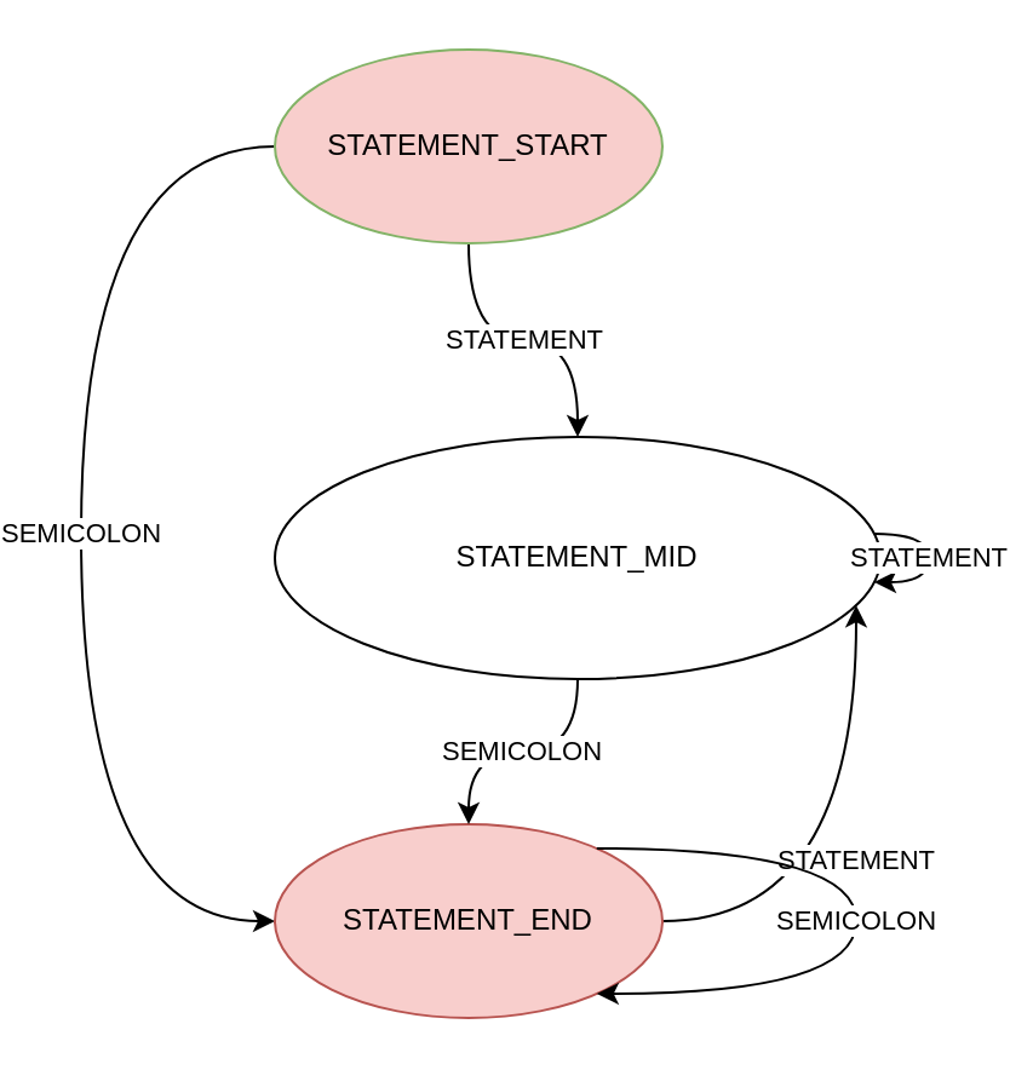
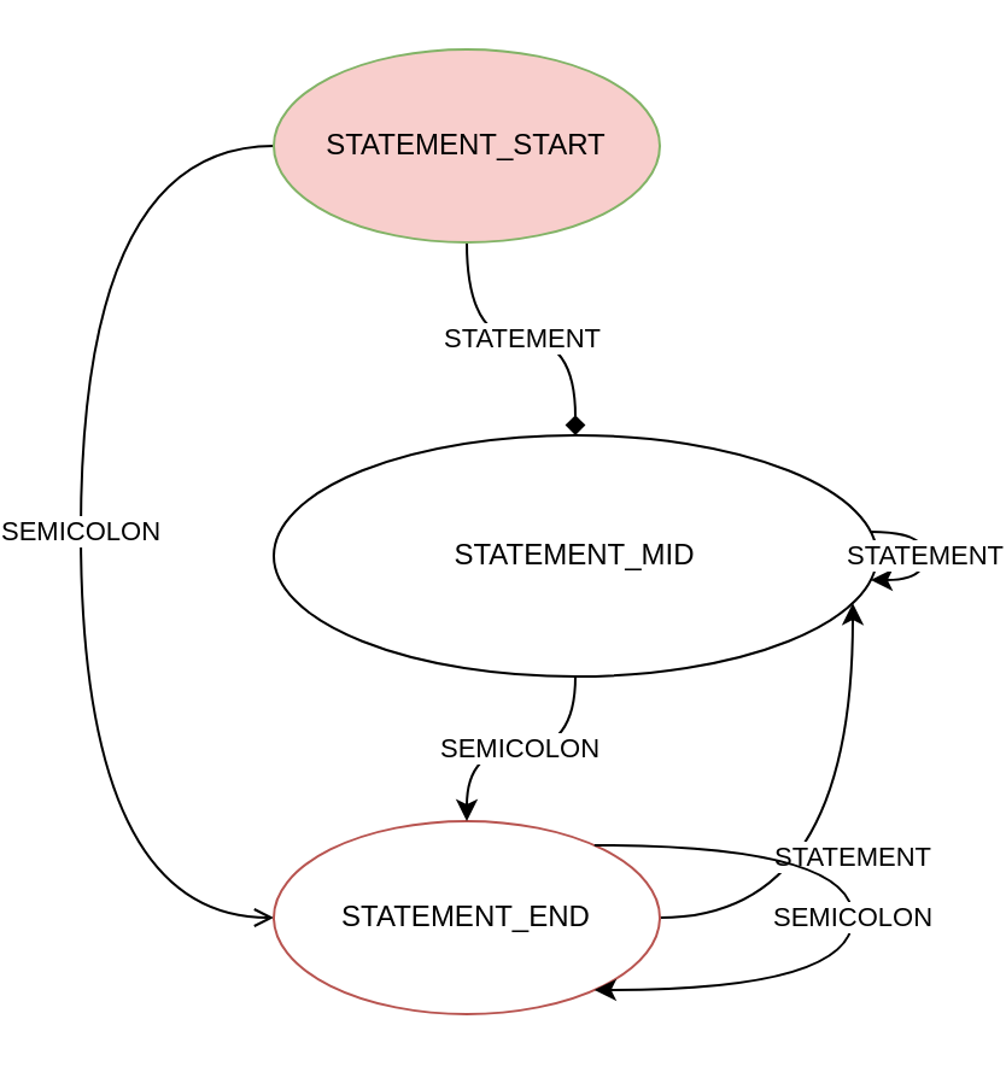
- <mxCell id="3" value="STATEMENT" style="edgeStyle=orthogonalEdgeStyle;curved=1;rounded=0;orthogonalLoop=1;jettySize=auto;html=1;" parent="1" source="4" target="8" edge="1"><mxGeometry relative="1" as="geometry" /></mxCell>
+ <mxCell id="3" value="STATEMENT" style="edgeStyle=orthogonalEdgeStyle;curved=1;rounded=0;orthogonalLoop=1;jettySize=auto;html=1;endArrow=diamond;" parent="1" source="4" target="8" edge="1"><mxGeometry relative="1" as="geometry" /></mxCell>
- <mxCell id="2" value="SEMICOLON" style="edgeStyle=orthogonalEdgeStyle;curved=1;rounded=0;orthogonalLoop=1;jettySize=auto;html=1;exitX=0;exitY=0.5;exitDx=0;exitDy=0;" parent="1" source="4" target="6" edge="1"><mxGeometry relative="1" as="geometry"><Array as="points"><mxPoint x="20" y="60" /><mxPoint x="20" y="380" /></Array></mxGeometry></mxCell>
+ <mxCell id="2" value="SEMICOLON" style="edgeStyle=orthogonalEdgeStyle;curved=1;rounded=0;orthogonalLoop=1;jettySize=auto;html=1;exitX=0;exitY=0.5;exitDx=0;exitDy=0;endArrow=open;" parent="1" source="4" target="6" edge="1"><mxGeometry relative="1" as="geometry"><Array as="points"><mxPoint x="20" y="60" /><mxPoint x="20" y="380" /></Array></mxGeometry></mxCell>
- <mxCell id="6" value="STATEMENT_END" style="ellipse;whiteSpace=wrap;html=1;fillColor=#f8cecc;strokeColor=#b85450;" parent="1" vertex="1"><mxGeometry x="100" y="340" width="160" height="80" as="geometry" /></mxCell>
+ <mxCell id="6" value="STATEMENT_END" style="ellipse;whiteSpace=wrap;html=1;fillColor=#ffffff;strokeColor=#b85450;" parent="1" vertex="1"><mxGeometry x="100" y="340" width="160" height="80" as="geometry" /></mxCell>
